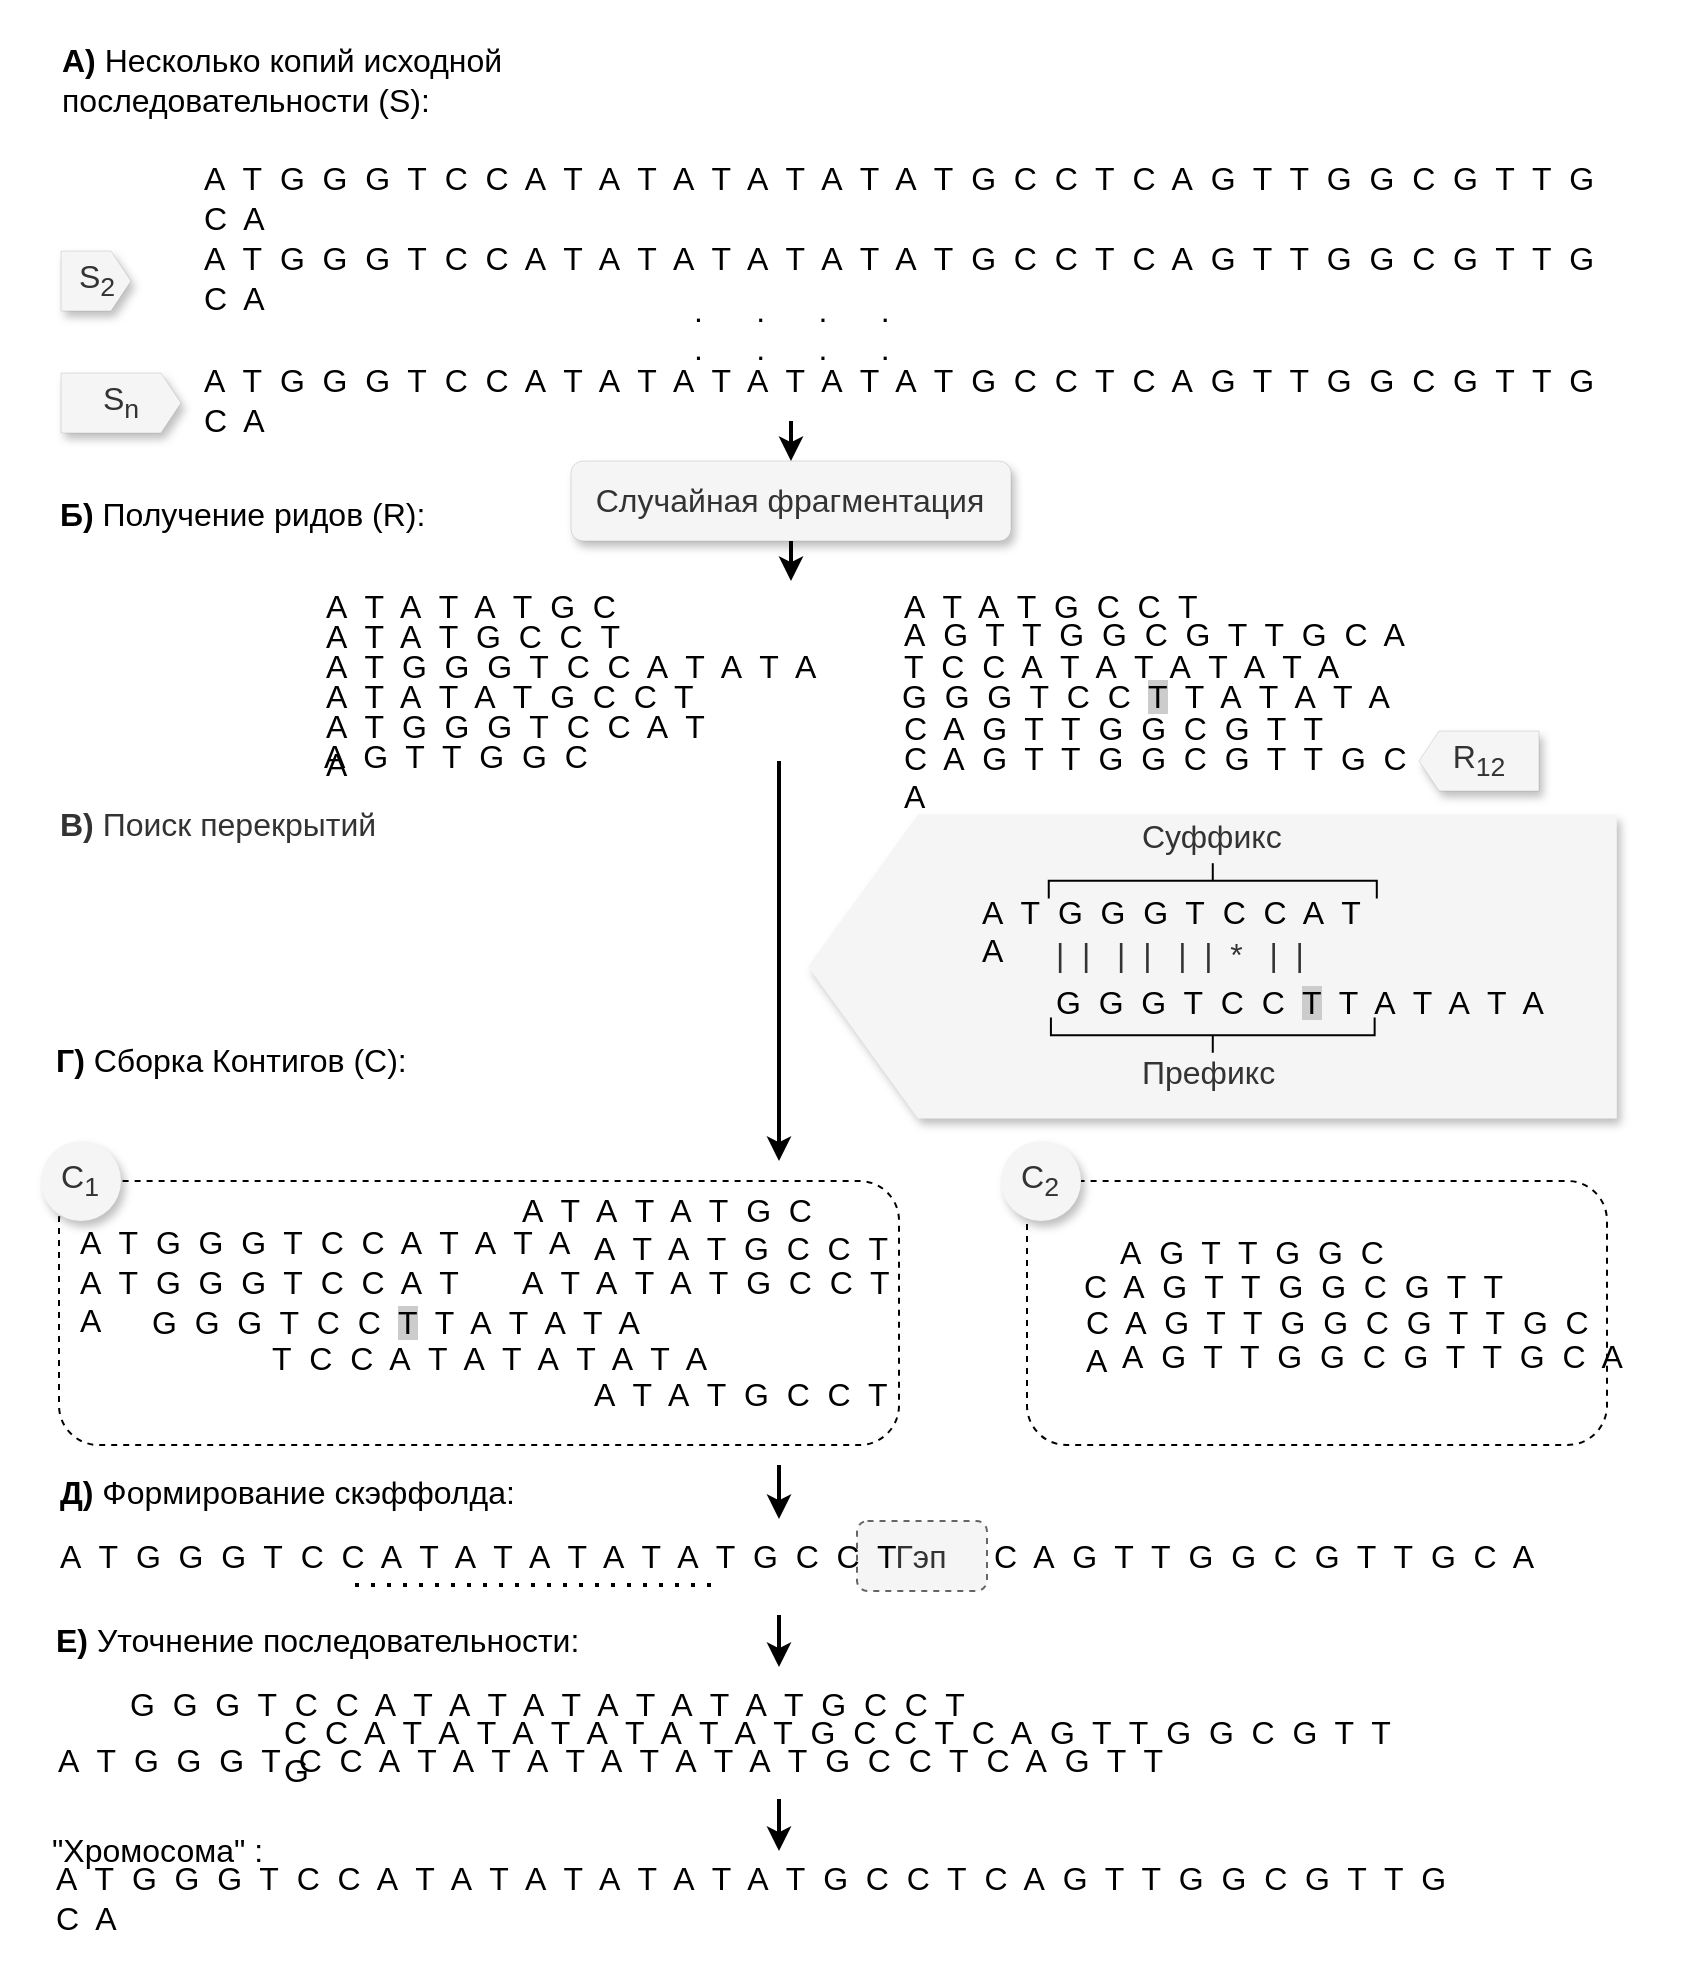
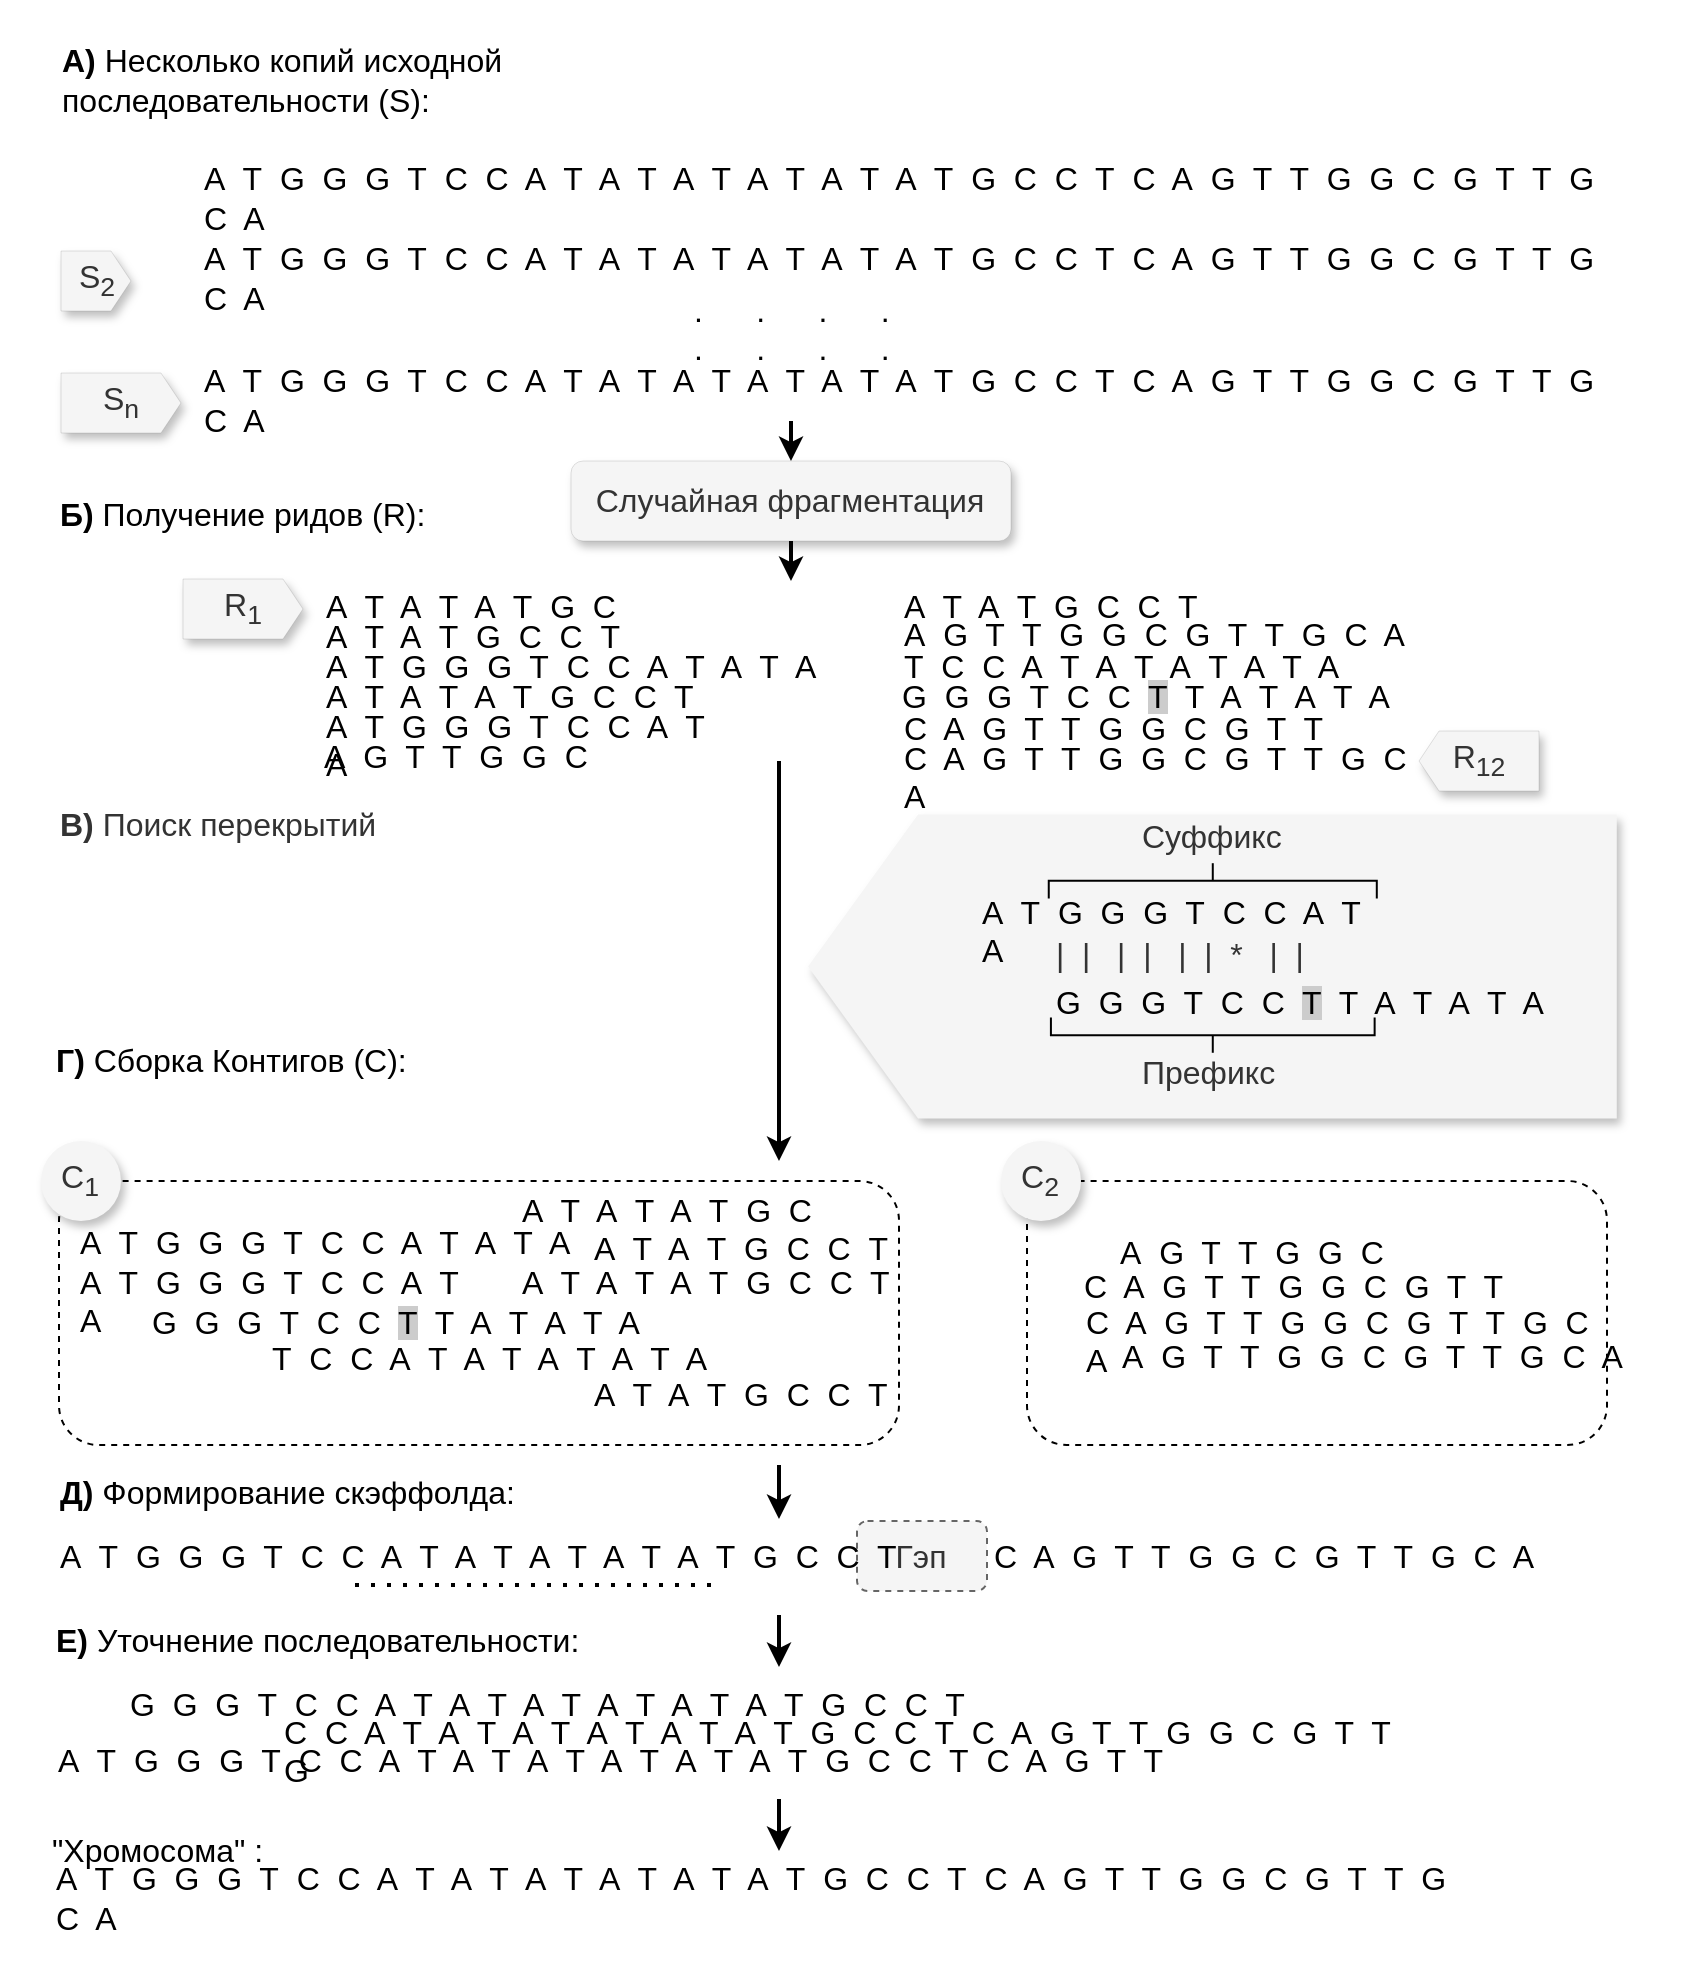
+ <mxCell id="11" value="&lt;font style=&quot;font-size: 16px;&quot;&gt;R&lt;sub&gt;1&lt;br&gt;&lt;/sub&gt;&lt;/font&gt;" style="html=1;shadow=1;dashed=0;align=center;verticalAlign=middle;shape=mxgraph.arrows2.arrow;dy=0;dx=10;notch=0;fillColor=#f5f5f5;fontColor=#333333;strokeColor=#666666;strokeWidth=0;" vertex="1" parent="1"><mxGeometry x="91" y="289" width="60" height="30" as="geometry" /></mxCell>
